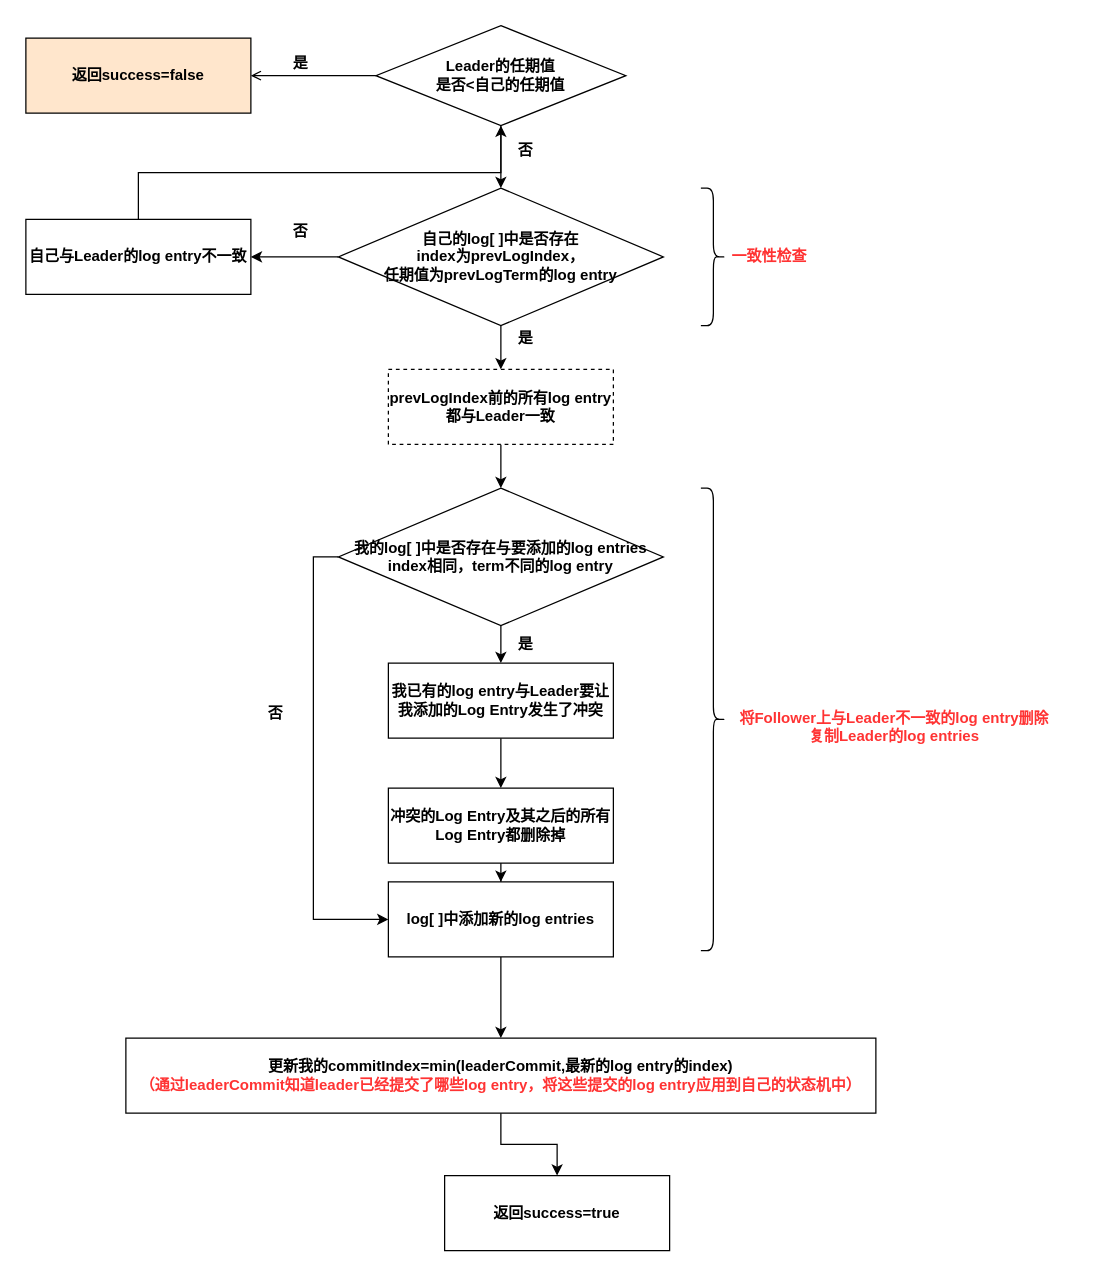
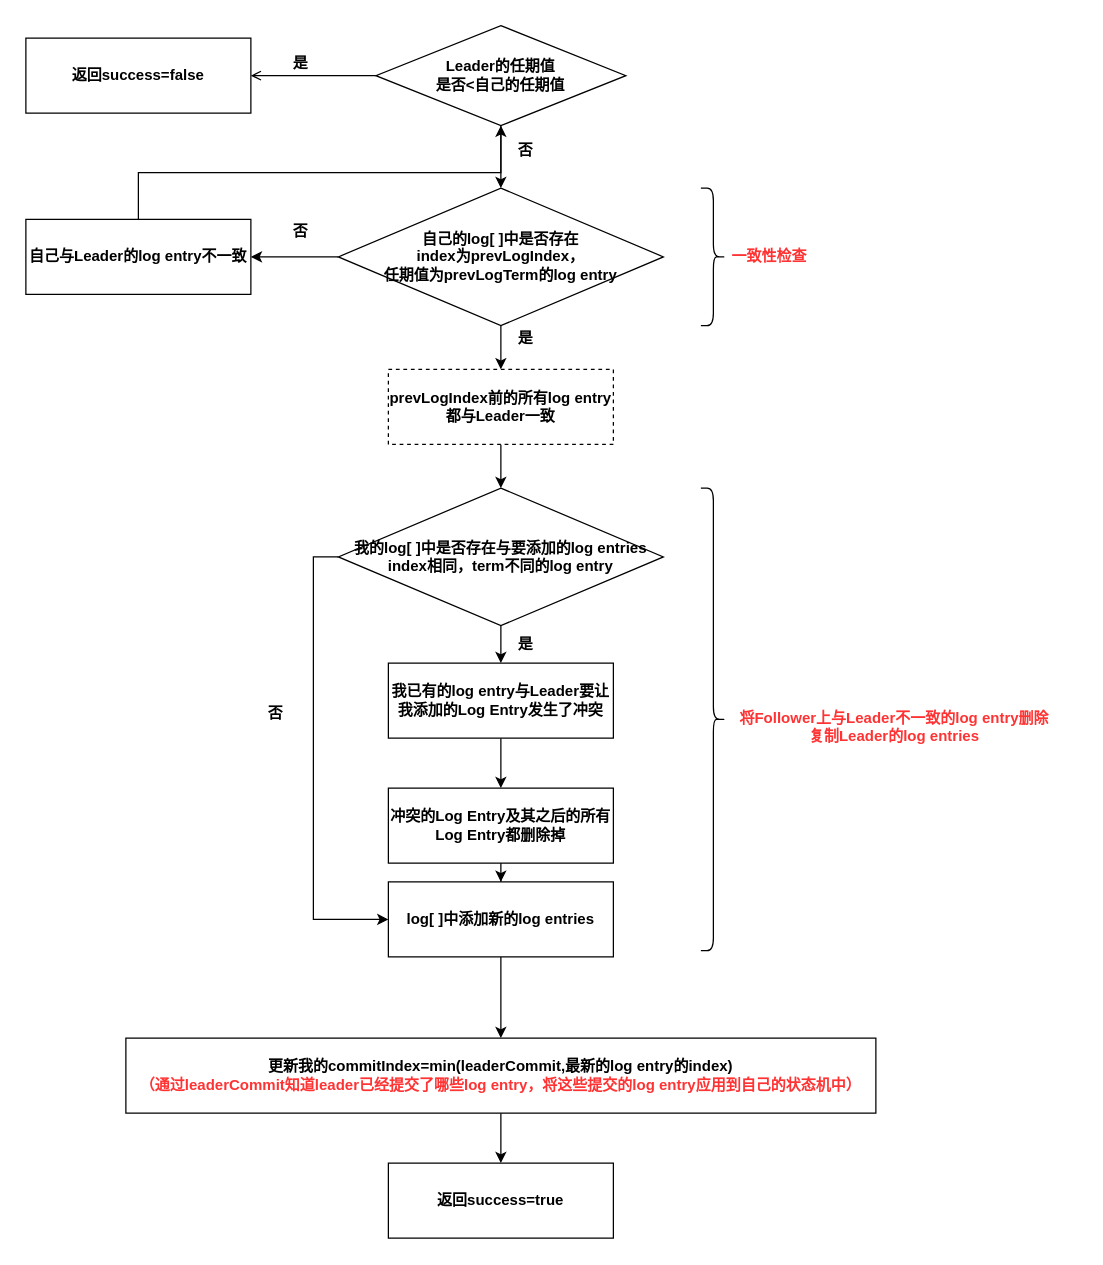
- <mxCell id="30" value="&lt;b&gt;返回success=false&lt;br&gt;&lt;/b&gt;" style="rounded=0;whiteSpace=wrap;html=1;fillColor=#ffe6cc;" parent="1" vertex="1"><mxGeometry x="20" width="180" height="60" as="geometry" y="30" /></mxCell>
+ <mxCell id="30" value="&lt;b&gt;返回success=false&lt;br&gt;&lt;/b&gt;" style="rounded=0;whiteSpace=wrap;html=1;" parent="1" vertex="1"><mxGeometry x="20" width="180" height="60" as="geometry" y="30" /></mxCell>
- <mxCell id="31" value="&lt;b&gt;返回success=true&lt;br&gt;&lt;/b&gt;" style="rounded=0;whiteSpace=wrap;html=1;" parent="1" vertex="1"><mxGeometry x="355" y="940" width="180" height="60" as="geometry" /></mxCell>
+ <mxCell id="31" value="&lt;b&gt;返回success=true&lt;br&gt;&lt;/b&gt;" style="rounded=0;whiteSpace=wrap;html=1;" parent="1" vertex="1"><mxGeometry x="310" y="930" width="180" height="60" as="geometry" /></mxCell>
